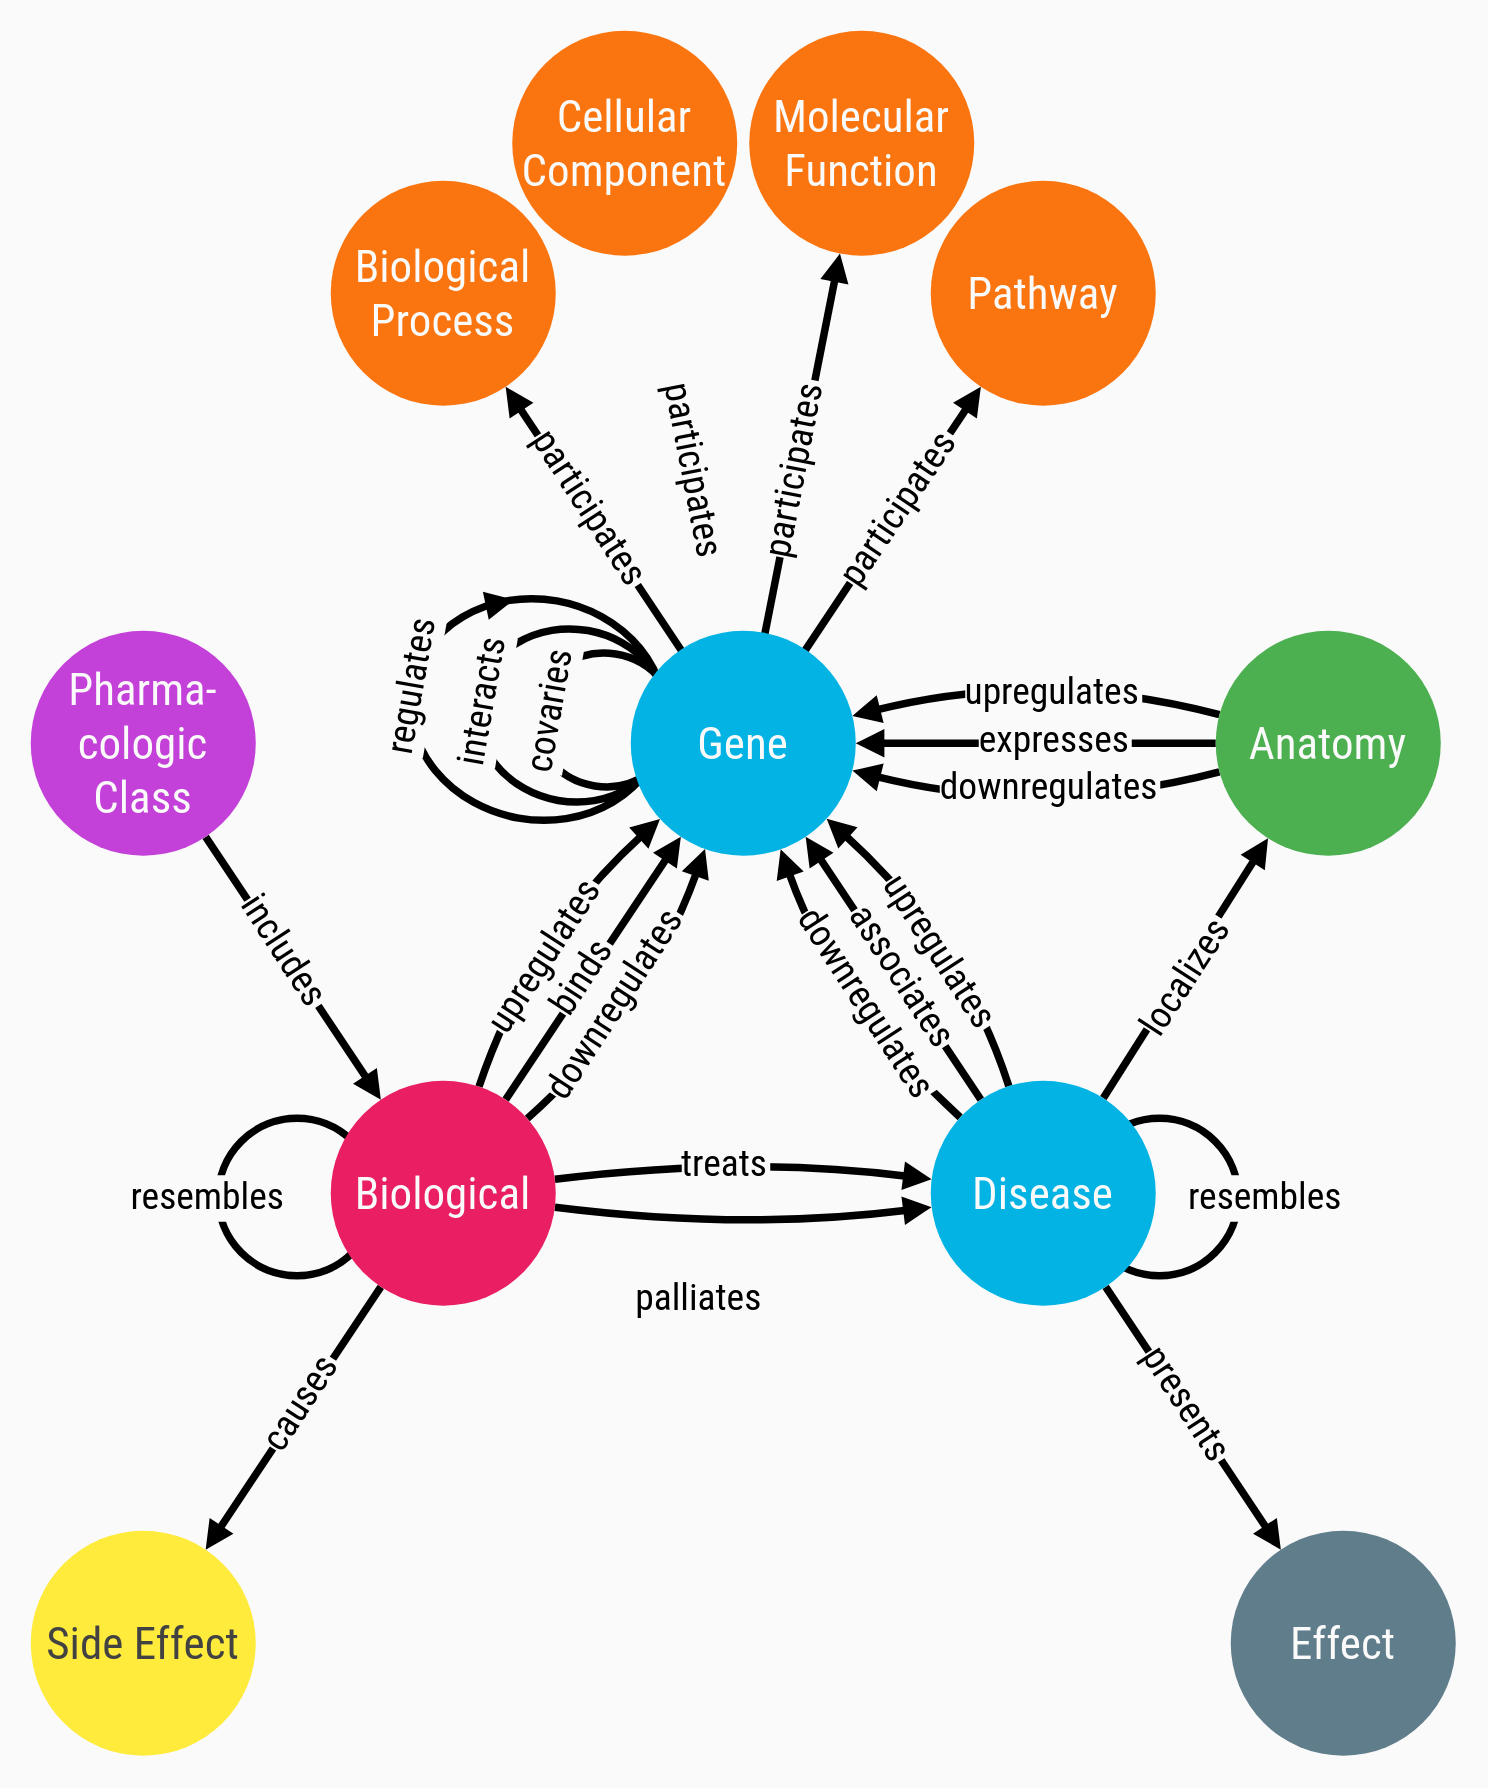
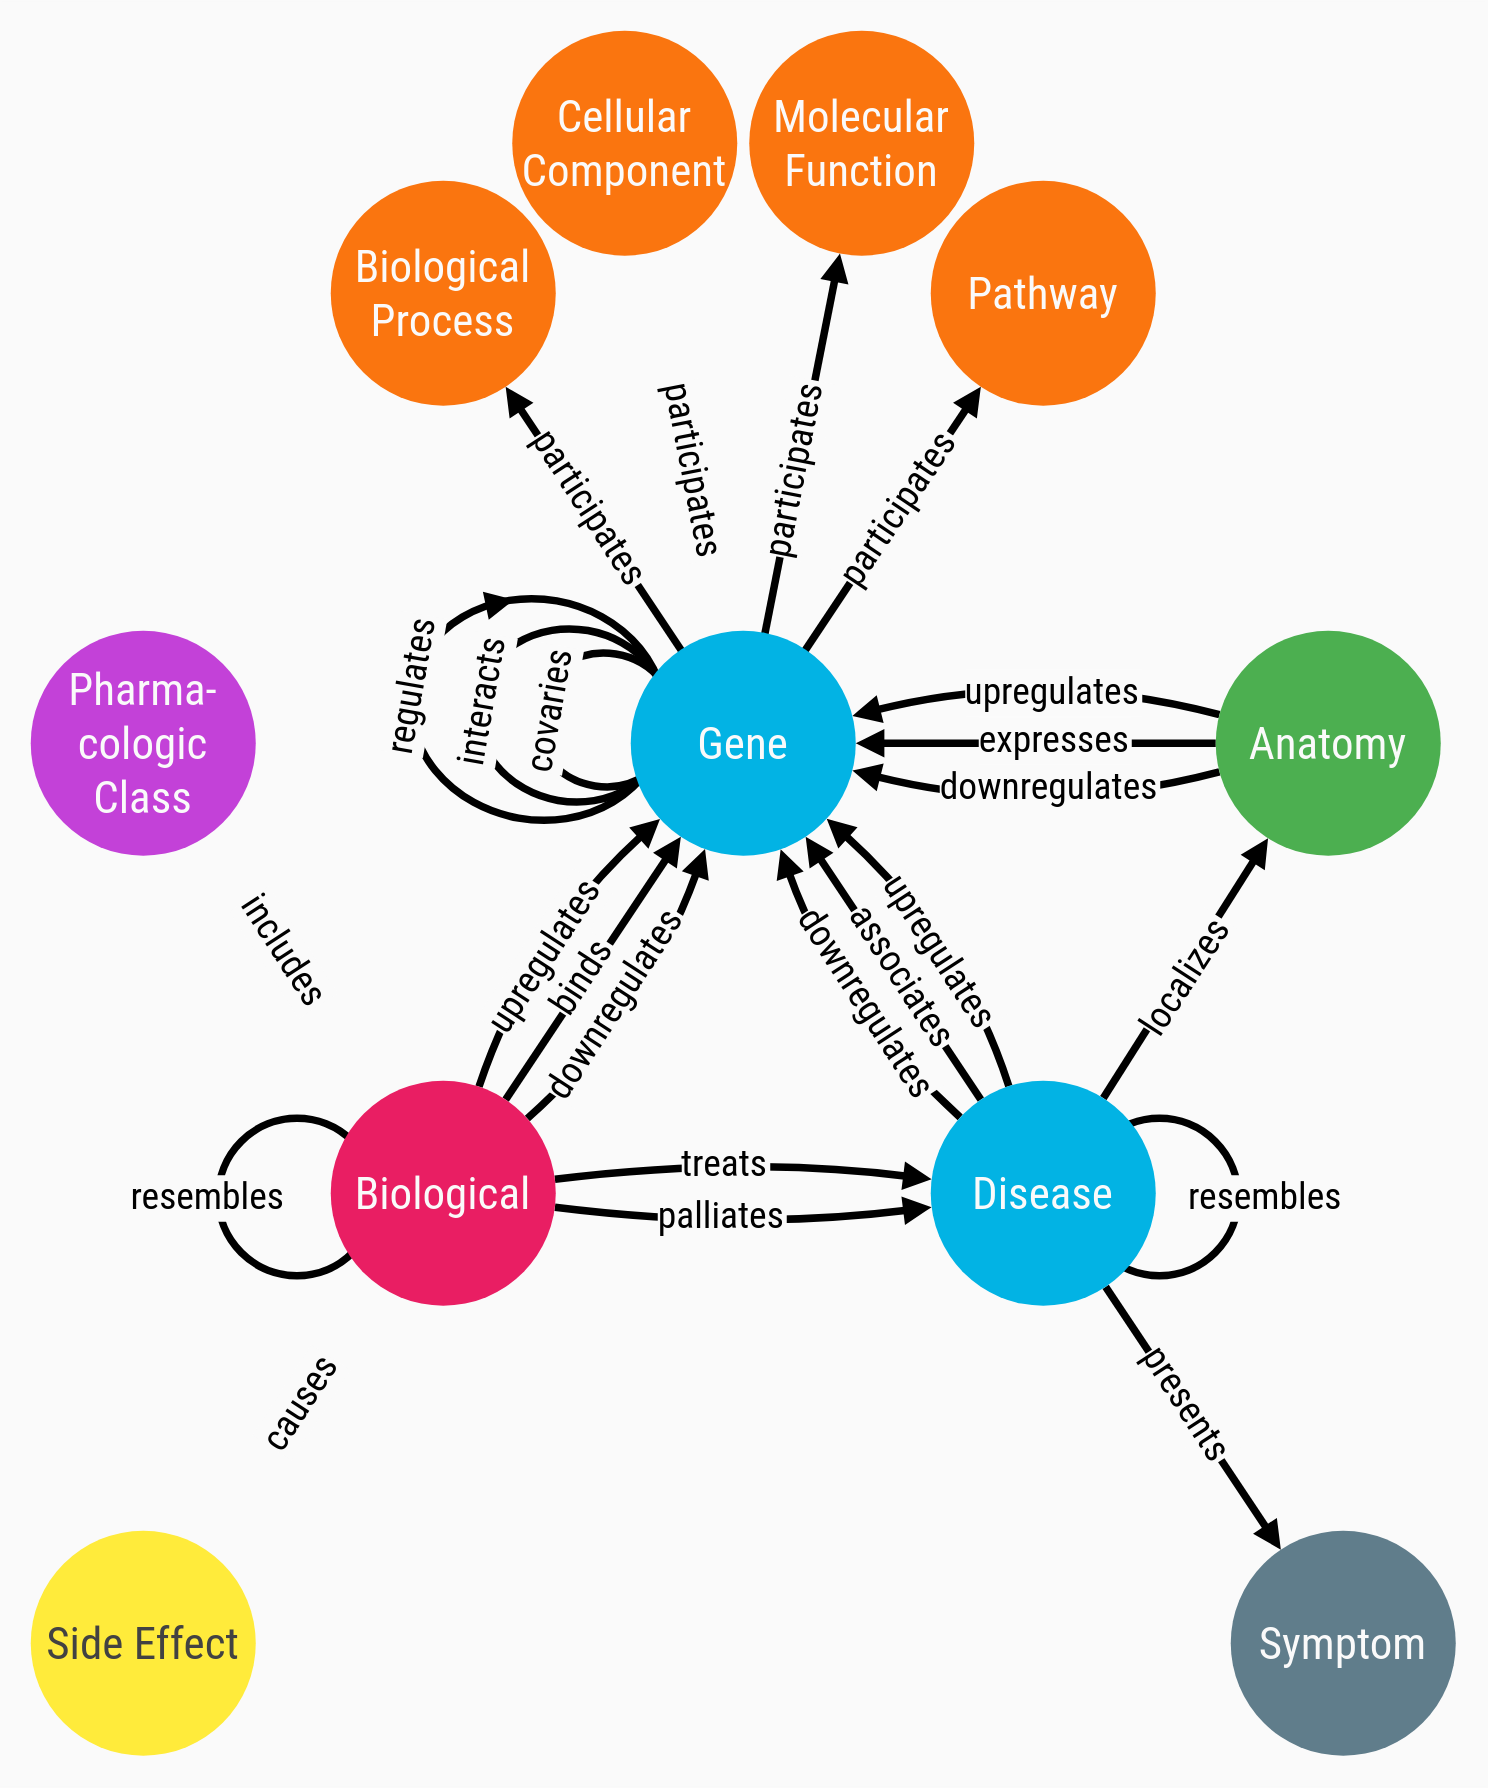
- <mxCell id="23" style="rounded=0;orthogonalLoop=1;jettySize=auto;startArrow=none;startFill=0;strokeWidth=5;endArrow=block;endFill=1;fontStyle=0" parent="1" source="24" target="13" edge="1"><mxGeometry relative="1" as="geometry" /></mxCell>
- <mxCell id="44" value="palliates" style="text;resizable=0;points=[];autosize=1;align=left;verticalAlign=top;spacingTop=-4;fontSize=25;fontFamily=Roboto Condensed;fontColor=#000000;labelBackgroundColor=#fafafa;" parent="1" vertex="1"><mxGeometry x="421.5" y="846.5" width="94" height="30" as="geometry" /></mxCell>
+ <mxCell id="44" value="palliates" style="text;resizable=0;points=[];autosize=1;align=left;verticalAlign=top;spacingTop=-4;fontSize=25;fontFamily=Roboto Condensed;fontColor=#000000;labelBackgroundColor=#fafafa;" parent="1" vertex="1"><mxGeometry x="436.5" y="791.5" width="94" height="30" as="geometry" /></mxCell>
- <mxCell id="7" style="edgeStyle=none;rounded=0;orthogonalLoop=1;jettySize=auto;startArrow=none;startFill=0;strokeWidth=5;endArrow=block;endFill=1;fontStyle=0" parent="1" source="13" target="22" edge="1"><mxGeometry relative="1" as="geometry"><mxPoint x="295" y="795" as="sourcePoint" /></mxGeometry></mxCell>
- <mxCell id="21" value="Effect" style="ellipse;whiteSpace=wrap;aspect=fixed;fillColor=#607d8b;strokeColor=none;fontColor=#fafafa;fontSize=30;fontStyle=0;strokeWidth=4;fontFamily=Roboto Condensed;" parent="1" vertex="1"><mxGeometry x="820" y="1020" width="150" height="150" as="geometry" /></mxCell>
+ <mxCell id="21" value="Symptom" style="ellipse;whiteSpace=wrap;aspect=fixed;fillColor=#607d8b;strokeColor=none;fontColor=#fafafa;fontSize=30;fontStyle=0;strokeWidth=4;fontFamily=Roboto Condensed;" parent="1" vertex="1"><mxGeometry x="820" y="1020" width="150" height="150" as="geometry" /></mxCell>
